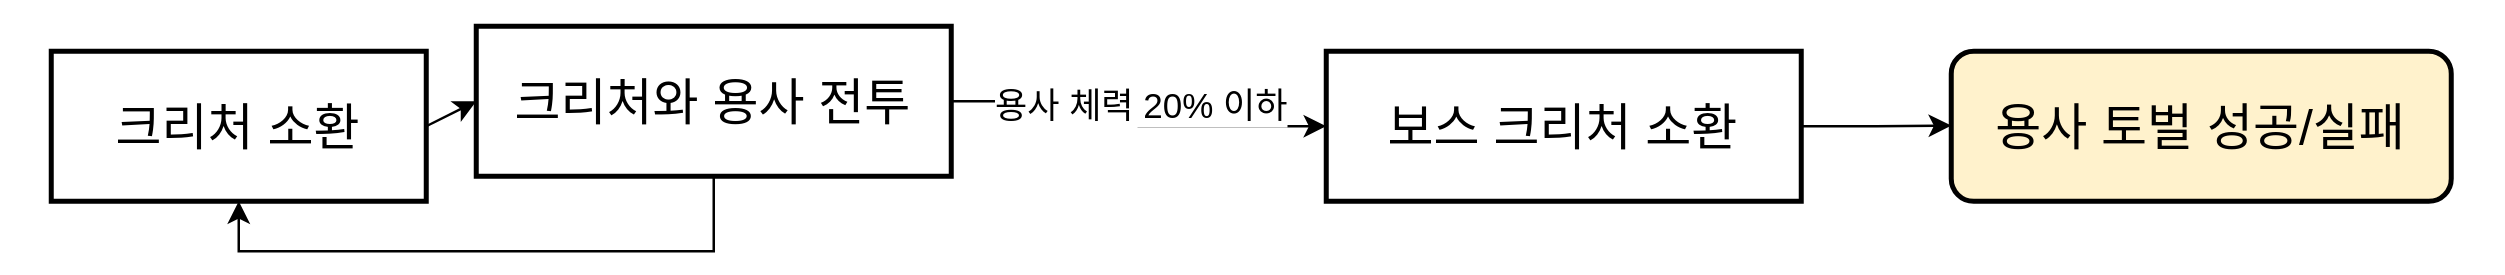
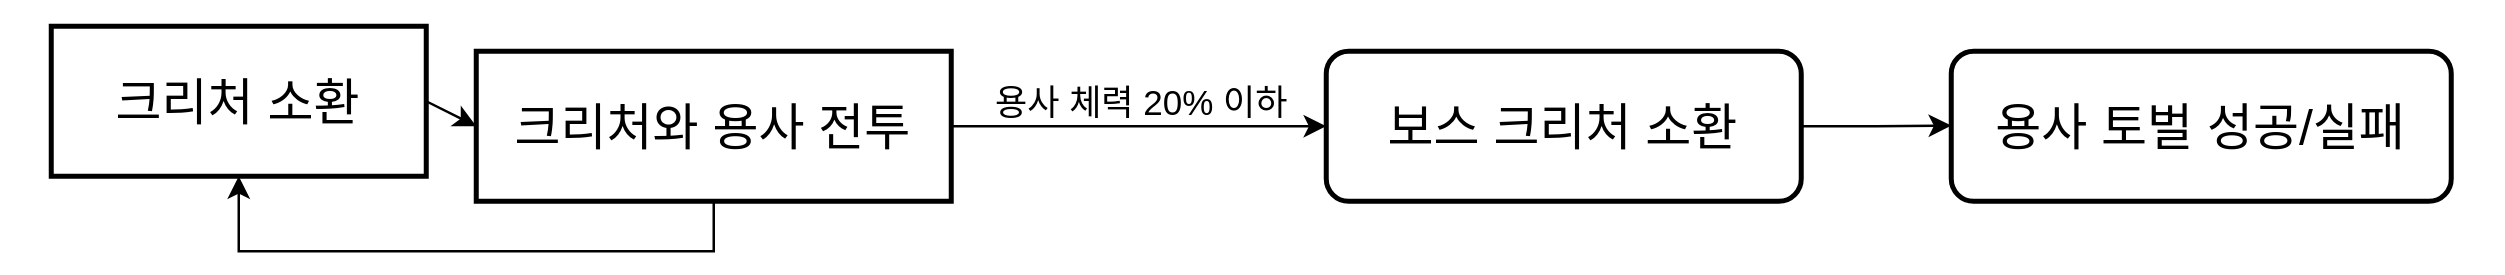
- <mxCell id="6" value="&lt;span style=&quot;font-size: 20px;&quot;&gt;크리처와 용사 전투&lt;/span&gt;" style="rounded=0;whiteSpace=wrap;html=1;strokeWidth=2;" vertex="1" parent="1"><mxGeometry x="190" y="10" width="190" height="60" as="geometry" /></mxCell>
+ <mxCell id="6" value="&lt;span style=&quot;font-size: 20px;&quot;&gt;크리처와 용사 전투&lt;/span&gt;" style="rounded=0;whiteSpace=wrap;html=1;strokeWidth=2;" vertex="1" parent="1"><mxGeometry x="190" y="20" width="190" height="60" as="geometry" /></mxCell>
- <mxCell id="2" value="&lt;font style=&quot;font-size: 20px;&quot;&gt;크리처 소환&lt;/font&gt;" style="rounded=0;whiteSpace=wrap;html=1;strokeWidth=2;" vertex="1" parent="1"><mxGeometry x="20" y="20" width="150" height="60" as="geometry" /></mxCell>
+ <mxCell id="2" value="&lt;font style=&quot;font-size: 20px;&quot;&gt;크리처 소환&lt;/font&gt;" style="rounded=0;whiteSpace=wrap;html=1;strokeWidth=2;" vertex="1" parent="1"><mxGeometry x="20" y="10" width="150" height="60" as="geometry" /></mxCell>
- <mxCell id="9" value="&lt;span style=&quot;font-size: 20px;&quot;&gt;보스 크리처 소환&lt;/span&gt;" style="rounded=0;whiteSpace=wrap;html=1;strokeWidth=2;" vertex="1" parent="1"><mxGeometry x="530" y="20" width="190" height="60" as="geometry" /></mxCell>
+ <mxCell id="9" value="&lt;span style=&quot;font-size: 20px;&quot;&gt;보스 크리처 소환&lt;/span&gt;" style="whiteSpace=wrap;html=1;strokeWidth=2;rounded=1;" vertex="1" parent="1"><mxGeometry x="530" y="20" width="190" height="60" as="geometry" /></mxCell>
- <mxCell id="10" value="&lt;font style=&quot;font-size: 20px;&quot;&gt;용사 토벌 성공/실패&lt;/font&gt;" style="rounded=1;whiteSpace=wrap;html=1;strokeWidth=2;fillColor=#fff2cc;" vertex="1" parent="1"><mxGeometry x="780" y="20" width="200" height="60" as="geometry" /></mxCell>
+ <mxCell id="10" value="&lt;font style=&quot;font-size: 20px;&quot;&gt;용사 토벌 성공/실패&lt;/font&gt;" style="rounded=1;whiteSpace=wrap;html=1;strokeWidth=2;" vertex="1" parent="1"><mxGeometry x="780" y="20" width="200" height="60" as="geometry" /></mxCell>
